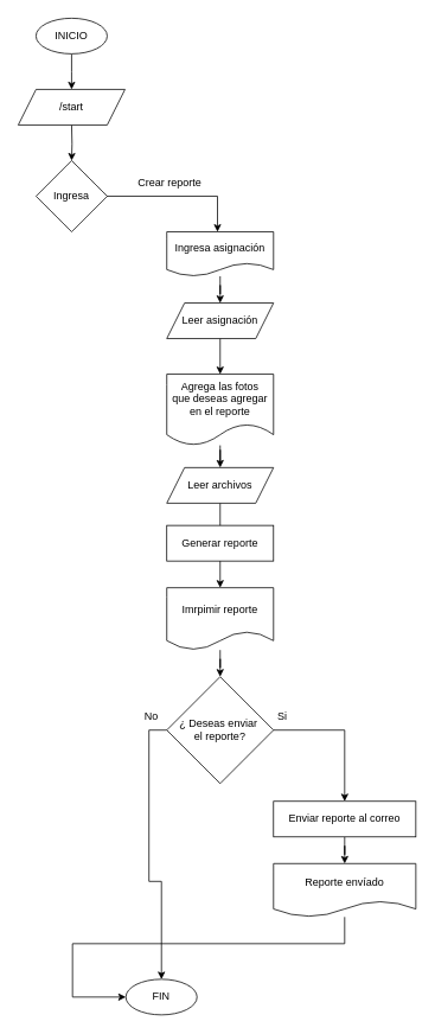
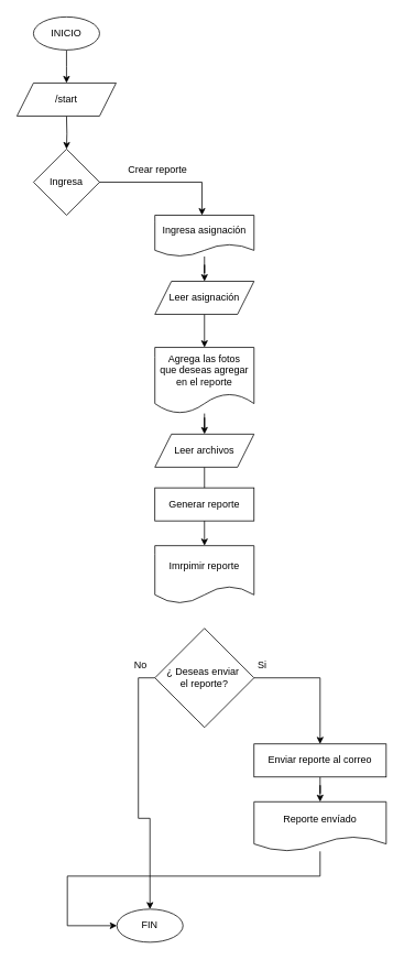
- <mxCell id="18" value="" style="edgeStyle=orthogonalEdgeStyle;rounded=0;orthogonalLoop=1;jettySize=auto;html=1;" edge="1" parent="1" source="19" target="22"><mxGeometry relative="1" as="geometry" /></mxCell>
